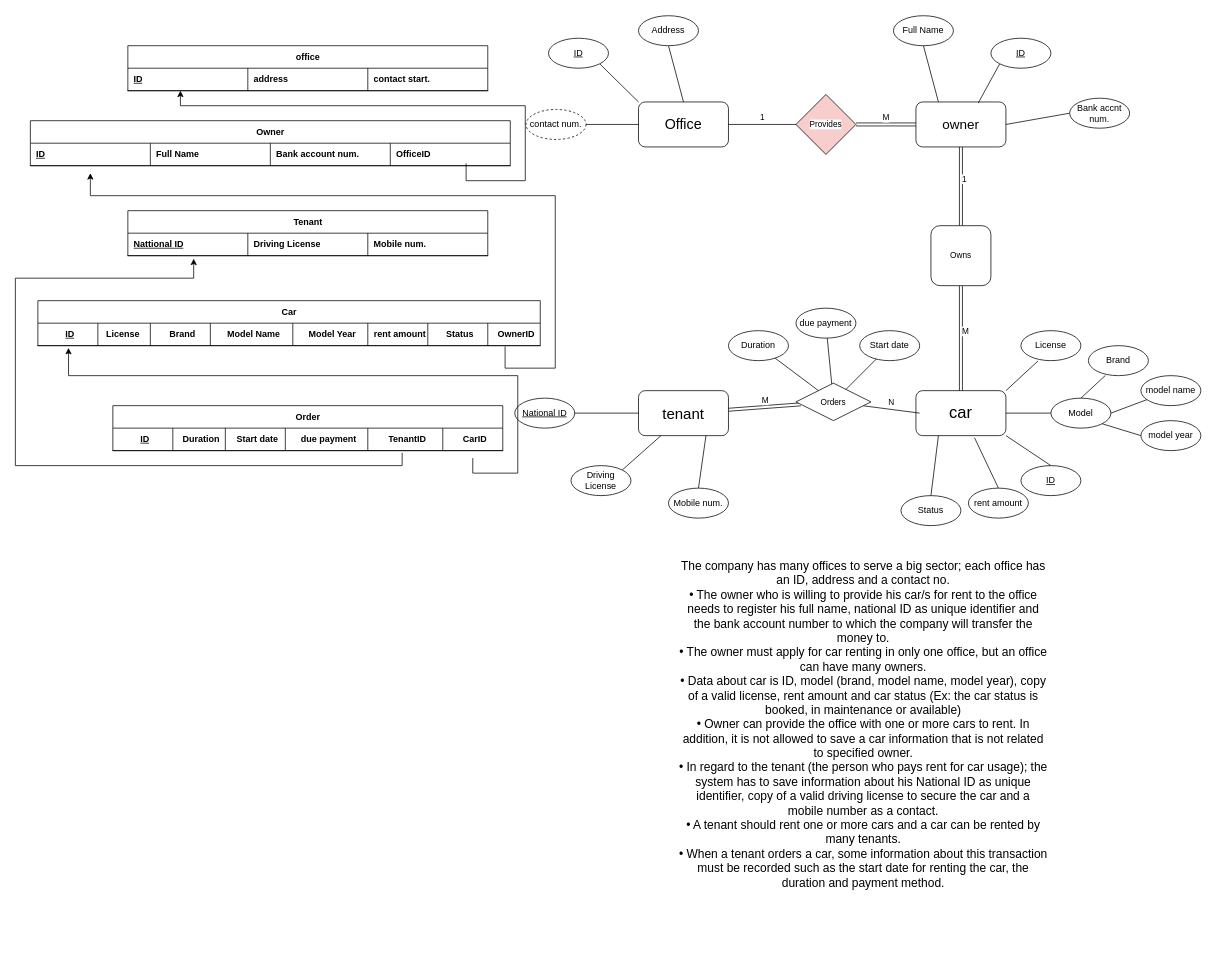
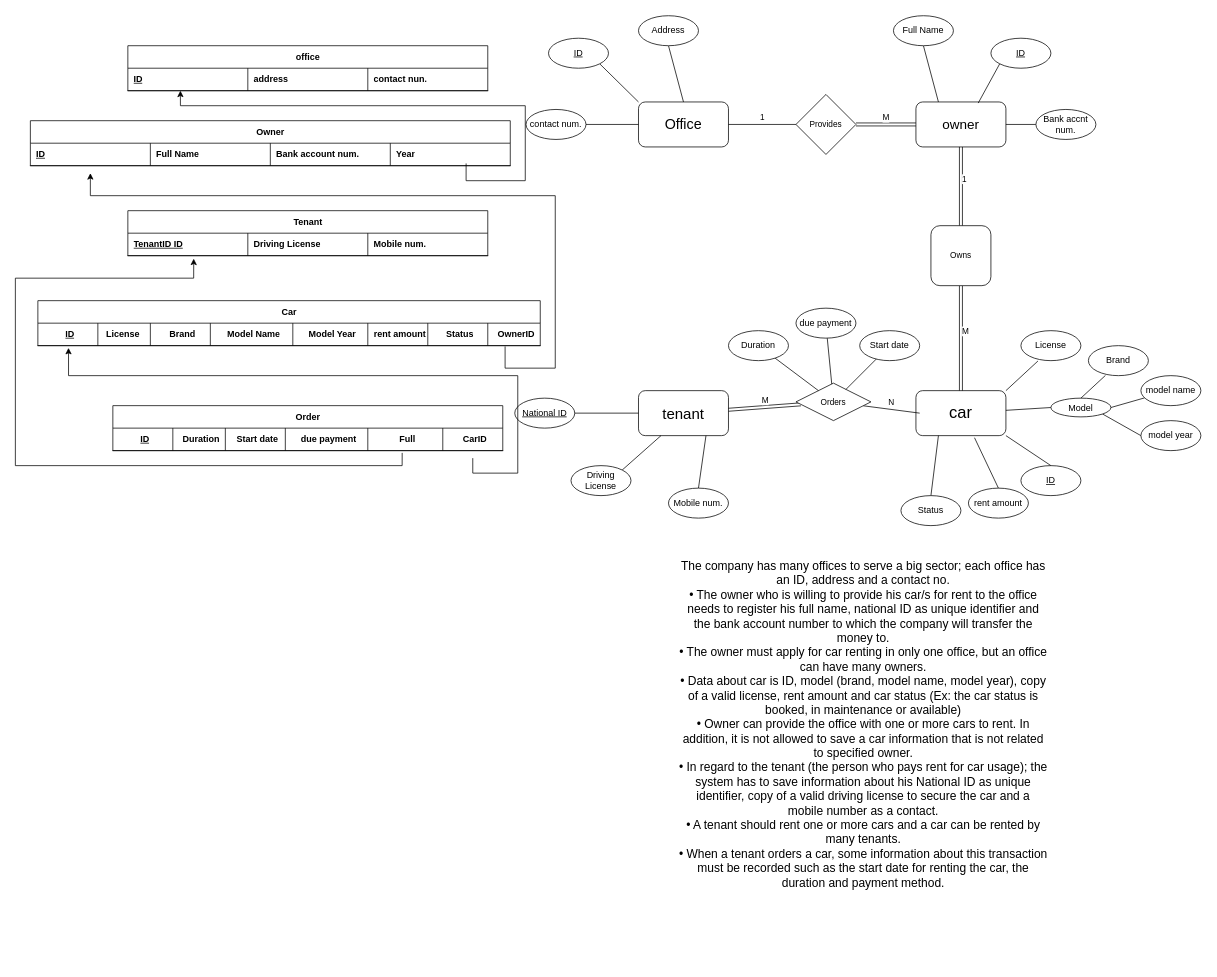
- <mxCell id="60" value="contact start." style="shape=partialRectangle;connectable=0;fillColor=none;top=0;left=0;bottom=0;right=0;align=left;spacingLeft=6;fontStyle=1;overflow=hidden;whiteSpace=wrap;html=1;" parent="57" vertex="1"><mxGeometry x="320" width="160" height="30" as="geometry"><mxRectangle width="160" height="30" as="alternateBounds" /></mxGeometry></mxCell>
+ <mxCell id="60" value="contact nun." style="shape=partialRectangle;connectable=0;fillColor=none;top=0;left=0;bottom=0;right=0;align=left;spacingLeft=6;fontStyle=1;overflow=hidden;whiteSpace=wrap;html=1;" parent="57" vertex="1"><mxGeometry x="320" width="160" height="30" as="geometry"><mxRectangle width="160" height="30" as="alternateBounds" /></mxGeometry></mxCell>
- <mxCell id="18" value="Bank accnt num." style="ellipse;whiteSpace=wrap;html=1;labelBackgroundColor=none;" parent="1" vertex="1"><mxGeometry x="1426" y="130" width="80" height="40" as="geometry" /></mxCell>
+ <mxCell id="18" value="Bank accnt num." style="ellipse;whiteSpace=wrap;html=1;labelBackgroundColor=none;" parent="1" vertex="1"><mxGeometry x="1381" y="145" width="80" height="40" as="geometry" /></mxCell>
- <mxCell id="20" value="contact num." style="ellipse;whiteSpace=wrap;html=1;labelBackgroundColor=none;dashed=1;" parent="1" vertex="1"><mxGeometry x="701" y="145" width="80" height="40" as="geometry" /></mxCell>
+ <mxCell id="20" value="contact num." style="ellipse;whiteSpace=wrap;html=1;labelBackgroundColor=none;" parent="1" vertex="1"><mxGeometry x="701" y="145" width="80" height="40" as="geometry" /></mxCell>
- <mxCell id="42" value="Provides" style="rhombus;whiteSpace=wrap;html=1;fontFamily=Helvetica;fontSize=11;fontColor=default;labelBackgroundColor=default;fillColor=#f8cecc;" parent="1" vertex="1"><mxGeometry x="1061" y="125" width="80" height="80" as="geometry" /></mxCell>
+ <mxCell id="42" value="Provides" style="rhombus;whiteSpace=wrap;html=1;fontFamily=Helvetica;fontSize=11;fontColor=default;labelBackgroundColor=default;" parent="1" vertex="1"><mxGeometry x="1061" y="125" width="80" height="80" as="geometry" /></mxCell>
- <mxCell id="66" value="OfficeID" style="shape=partialRectangle;connectable=0;fillColor=none;top=0;left=0;bottom=0;right=0;align=left;spacingLeft=6;fontStyle=1;overflow=hidden;whiteSpace=wrap;html=1;" vertex="1" parent="62"><mxGeometry x="480" width="160" height="30" as="geometry"><mxRectangle width="160" height="30" as="alternateBounds" /></mxGeometry></mxCell>
+ <mxCell id="66" value="Year" style="shape=partialRectangle;connectable=0;fillColor=none;top=0;left=0;bottom=0;right=0;align=left;spacingLeft=6;fontStyle=1;overflow=hidden;whiteSpace=wrap;html=1;" vertex="1" parent="62"><mxGeometry x="480" width="160" height="30" as="geometry"><mxRectangle width="160" height="30" as="alternateBounds" /></mxGeometry></mxCell>
- <mxCell id="69" value="Nattional ID" style="shape=partialRectangle;connectable=0;fillColor=none;top=0;left=0;bottom=0;right=0;align=left;spacingLeft=6;fontStyle=5;overflow=hidden;whiteSpace=wrap;html=1;" parent="68" vertex="1"><mxGeometry width="160" height="30" as="geometry"><mxRectangle width="160" height="30" as="alternateBounds" /></mxGeometry></mxCell>
+ <mxCell id="69" value="TenantID ID" style="shape=partialRectangle;connectable=0;fillColor=none;top=0;left=0;bottom=0;right=0;align=left;spacingLeft=6;fontStyle=5;overflow=hidden;whiteSpace=wrap;html=1;" parent="68" vertex="1"><mxGeometry width="160" height="30" as="geometry"><mxRectangle width="160" height="30" as="alternateBounds" /></mxGeometry></mxCell>
- <mxCell id="24" value="Model" style="ellipse;whiteSpace=wrap;html=1;labelBackgroundColor=none;" parent="1" vertex="1"><mxGeometry x="1401" y="530" width="80" height="40" as="geometry" /></mxCell>
+ <mxCell id="24" value="Model" style="ellipse;whiteSpace=wrap;html=1;labelBackgroundColor=none;" parent="1" vertex="1"><mxGeometry x="1401" y="530" width="80" height="25" as="geometry" /></mxCell>
- <mxCell id="89" value="TenantID" style="shape=partialRectangle;connectable=0;fillColor=none;top=0;left=0;bottom=0;right=0;align=center;spacingLeft=6;fontStyle=1;overflow=hidden;whiteSpace=wrap;html=1;" vertex="1" parent="84"><mxGeometry x="340" width="100" height="30" as="geometry"><mxRectangle width="100" height="30" as="alternateBounds" /></mxGeometry></mxCell>
+ <mxCell id="89" value="Full" style="shape=partialRectangle;connectable=0;fillColor=none;top=0;left=0;bottom=0;right=0;align=center;spacingLeft=6;fontStyle=1;overflow=hidden;whiteSpace=wrap;html=1;" vertex="1" parent="84"><mxGeometry x="340" width="100" height="30" as="geometry"><mxRectangle width="100" height="30" as="alternateBounds" /></mxGeometry></mxCell>
